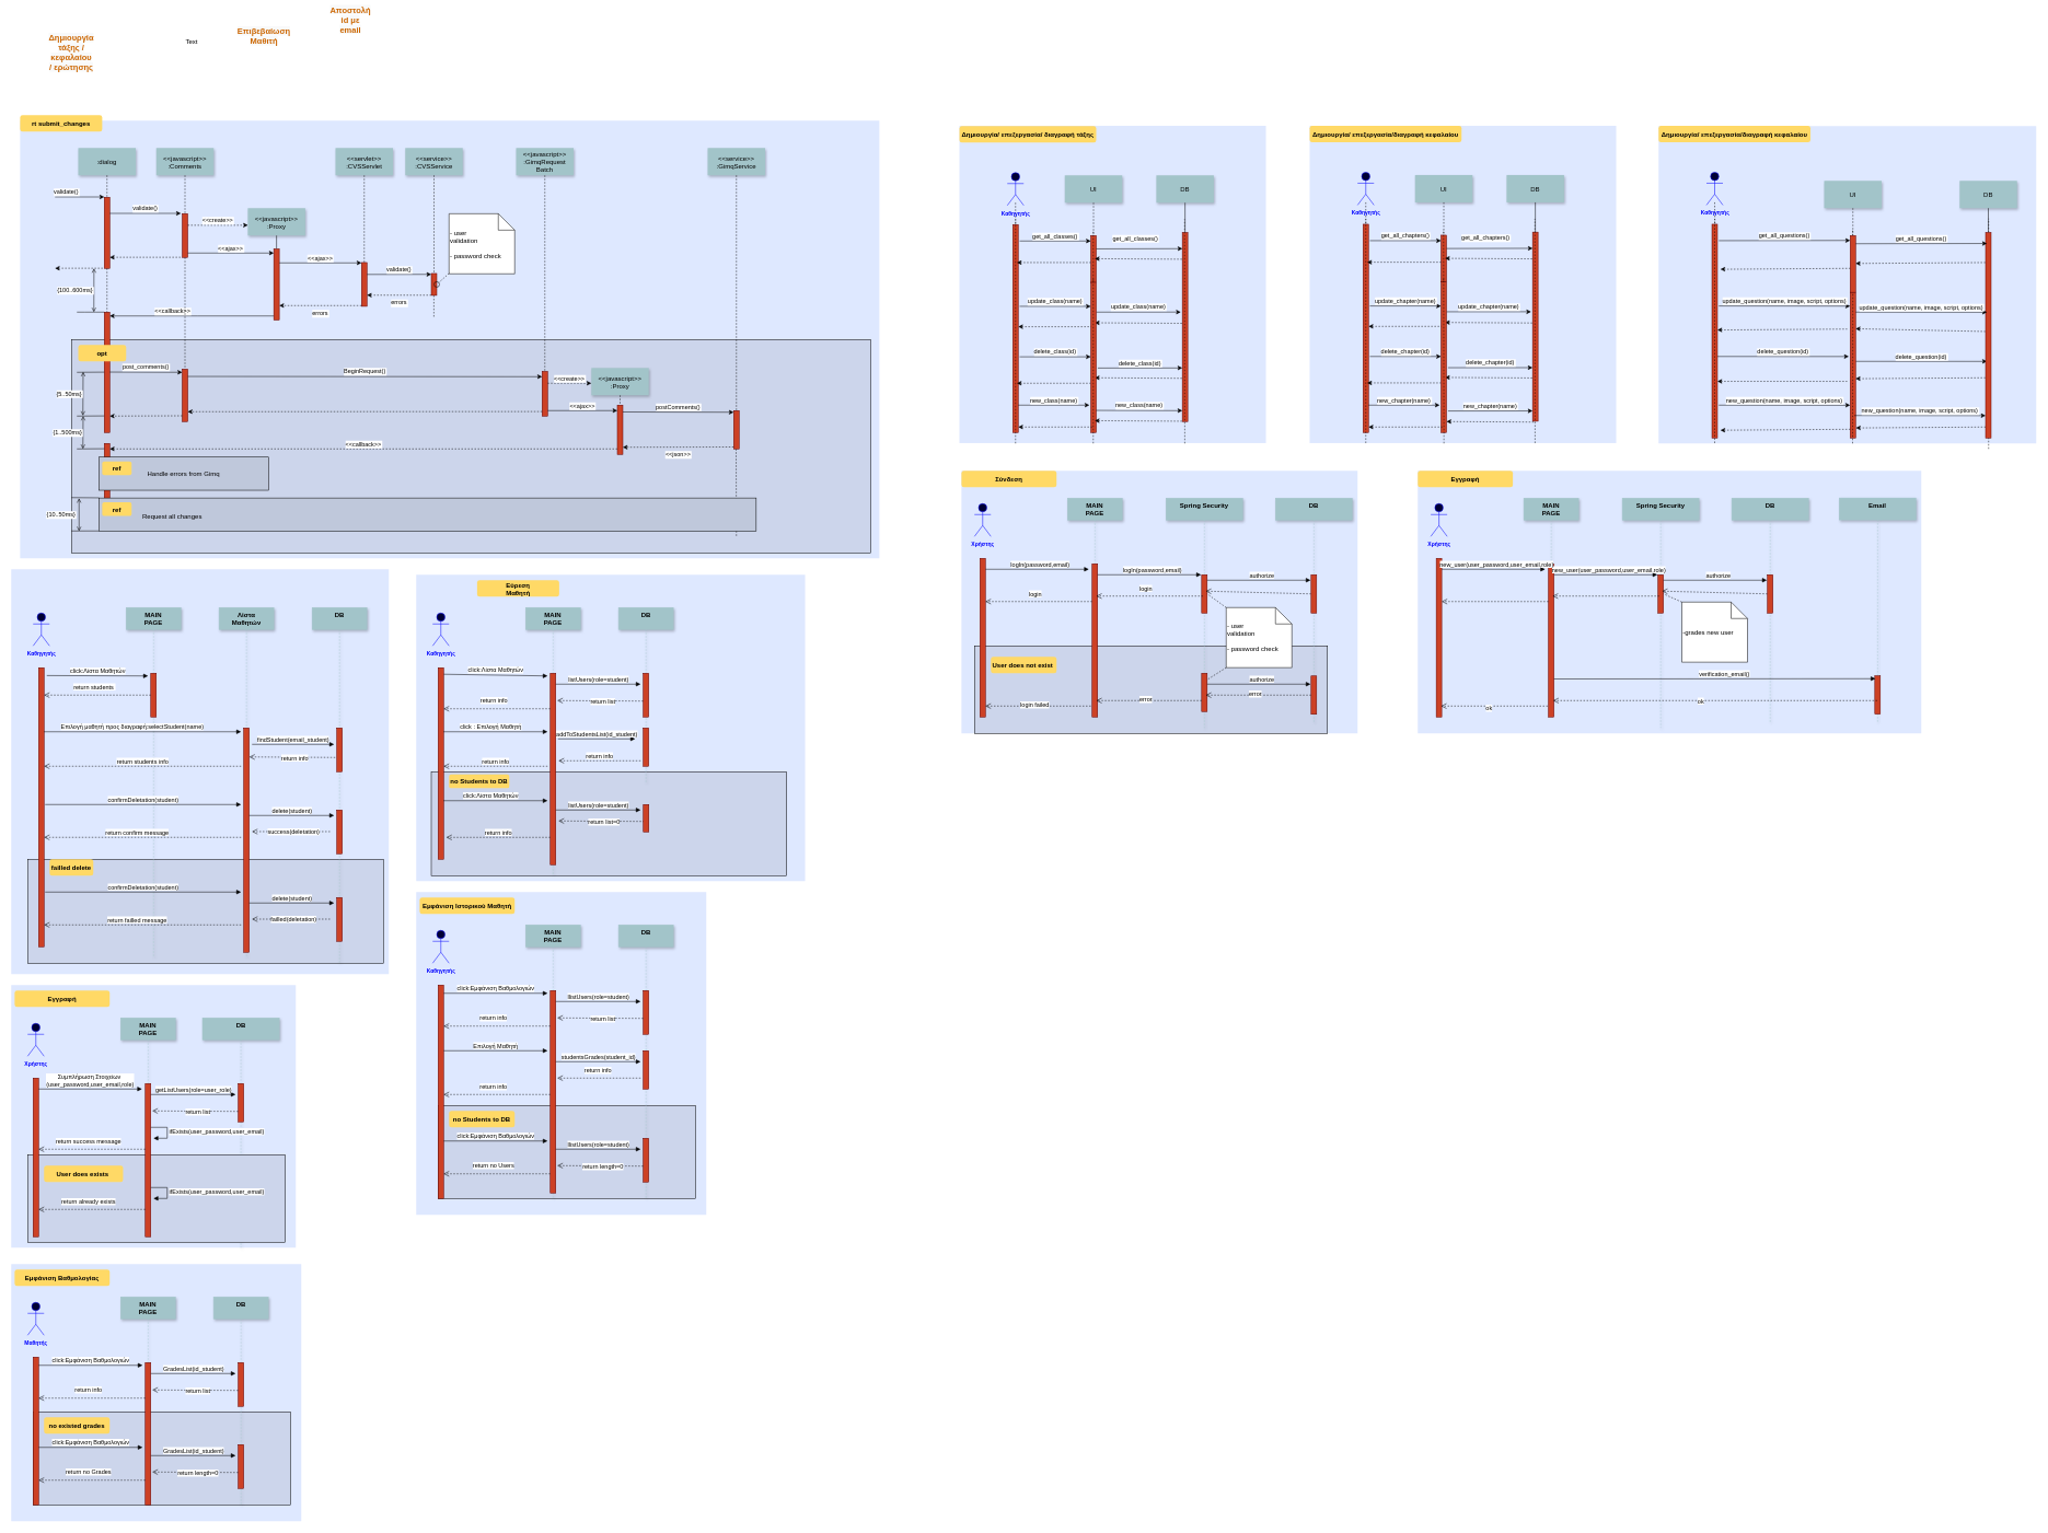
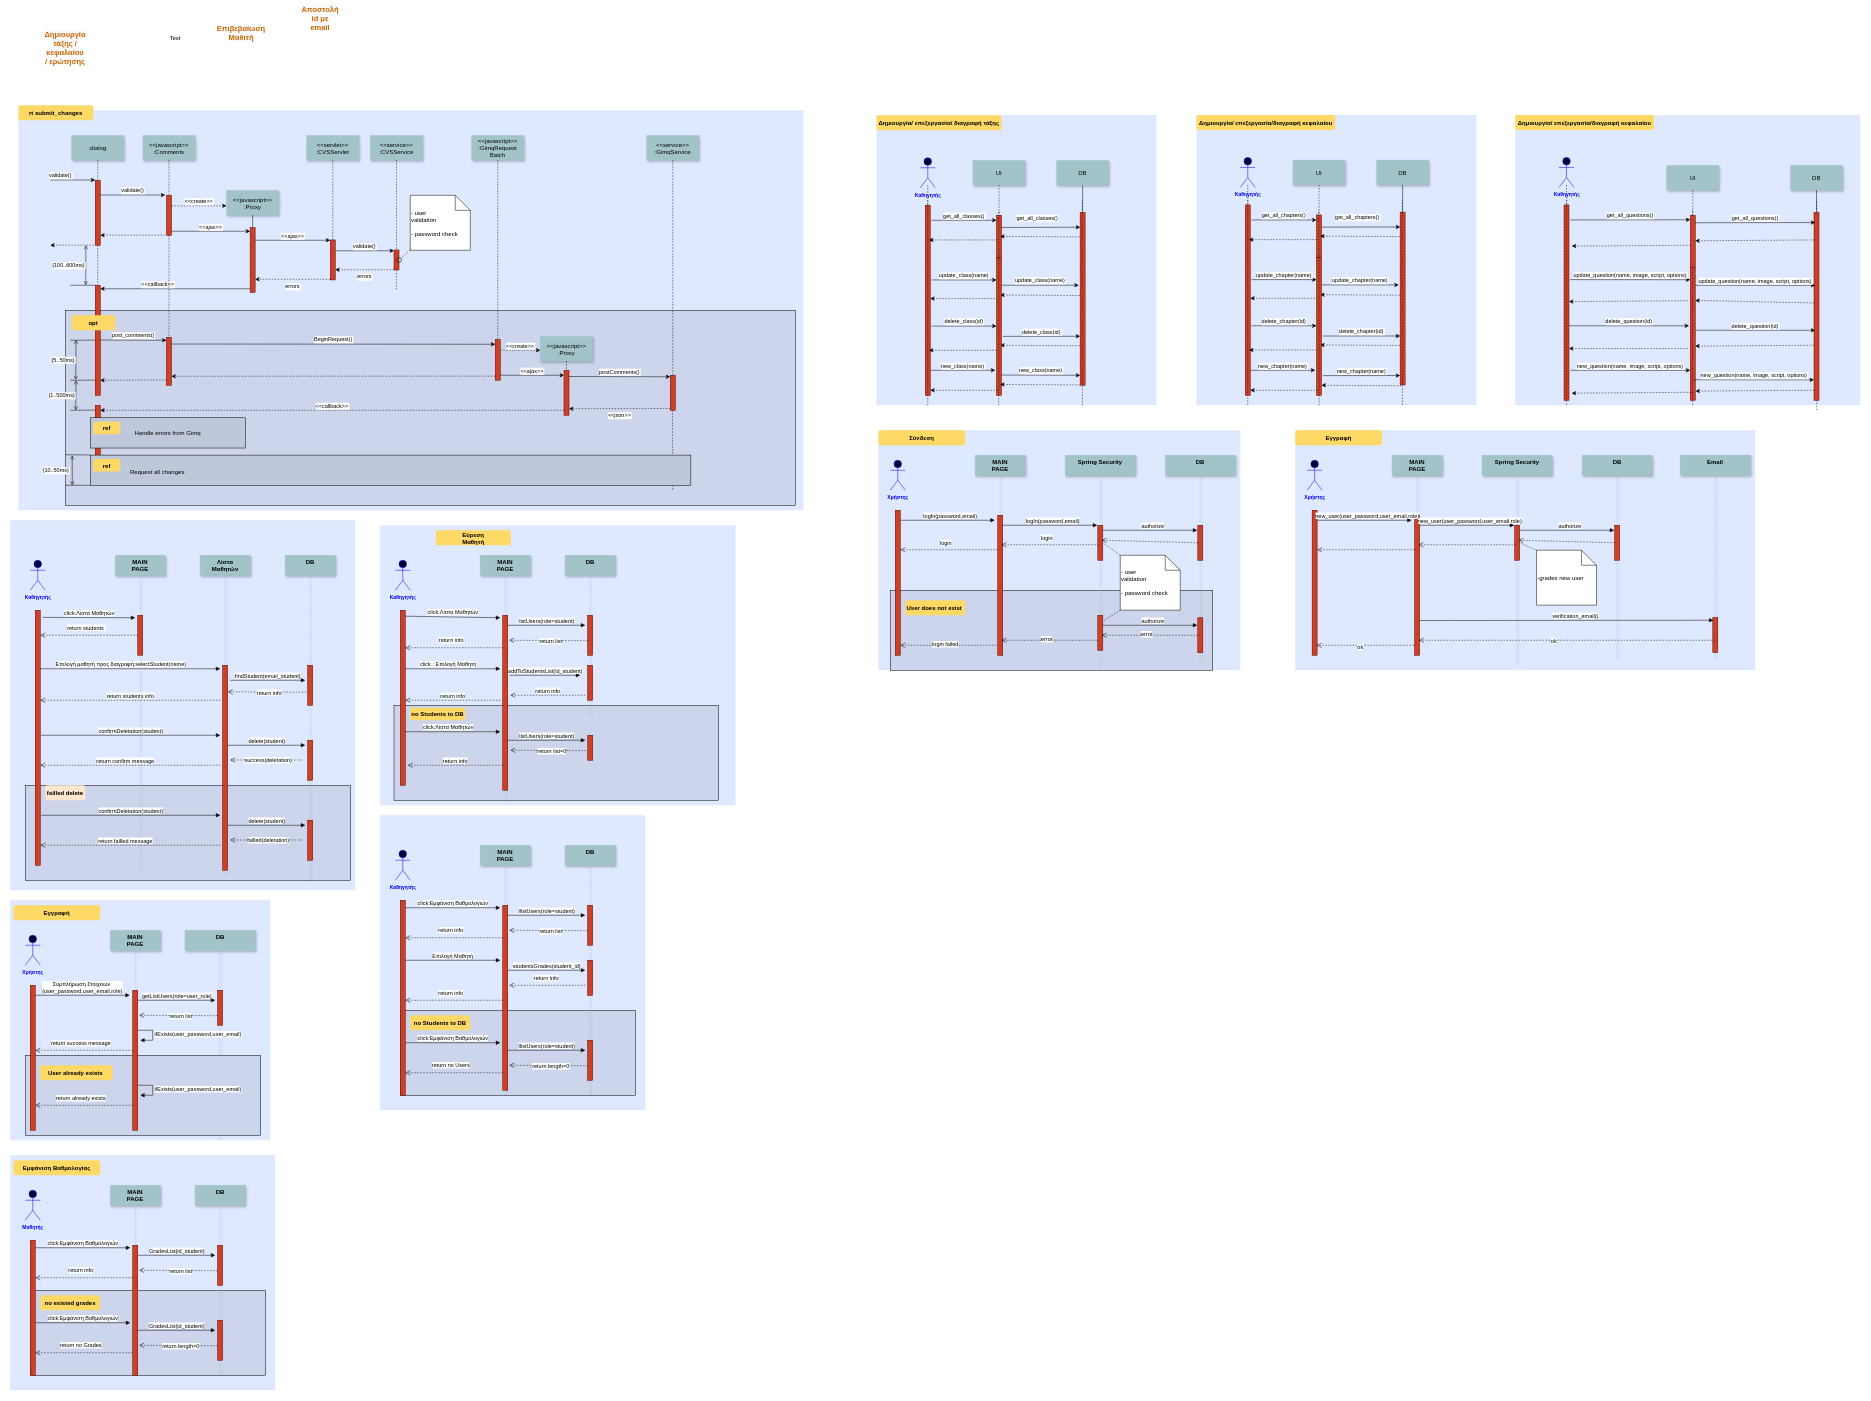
- <mxCell id="122" value="failled delete" style="rounded=1;fontStyle=1;fillColor=#FFD966;strokeColor=none" vertex="1" parent="1"><mxGeometry x="90" y="1570" width="80" height="30" as="geometry" /></mxCell>
+ <mxCell id="122" value="failled delete" style="rounded=1;fontStyle=1;fillColor=#ffe6cc;strokeColor=none;" vertex="1" parent="1"><mxGeometry x="90" y="1570" width="80" height="30" as="geometry" /></mxCell>
- <mxCell id="164" value="Εμφάνιση Ιστορικού Μαθητή" style="rounded=1;fontStyle=1;fillColor=#FFD966;strokeColor=none" vertex="1" parent="1"><mxGeometry x="766.25" y="1640" width="173.75" height="30" as="geometry" /></mxCell>
- <mxCell id="259" value="User does exists " style="rounded=1;fontStyle=1;fillColor=#FFD966;strokeColor=none" vertex="1" parent="1"><mxGeometry x="79.97" y="2130" width="144.43" height="30" as="geometry" /></mxCell>
+ <mxCell id="259" value="User already exists " style="rounded=1;fontStyle=1;fillColor=#FFD966;strokeColor=none" vertex="1" parent="1"><mxGeometry x="79.97" y="2130" width="144.43" height="30" as="geometry" /></mxCell>
